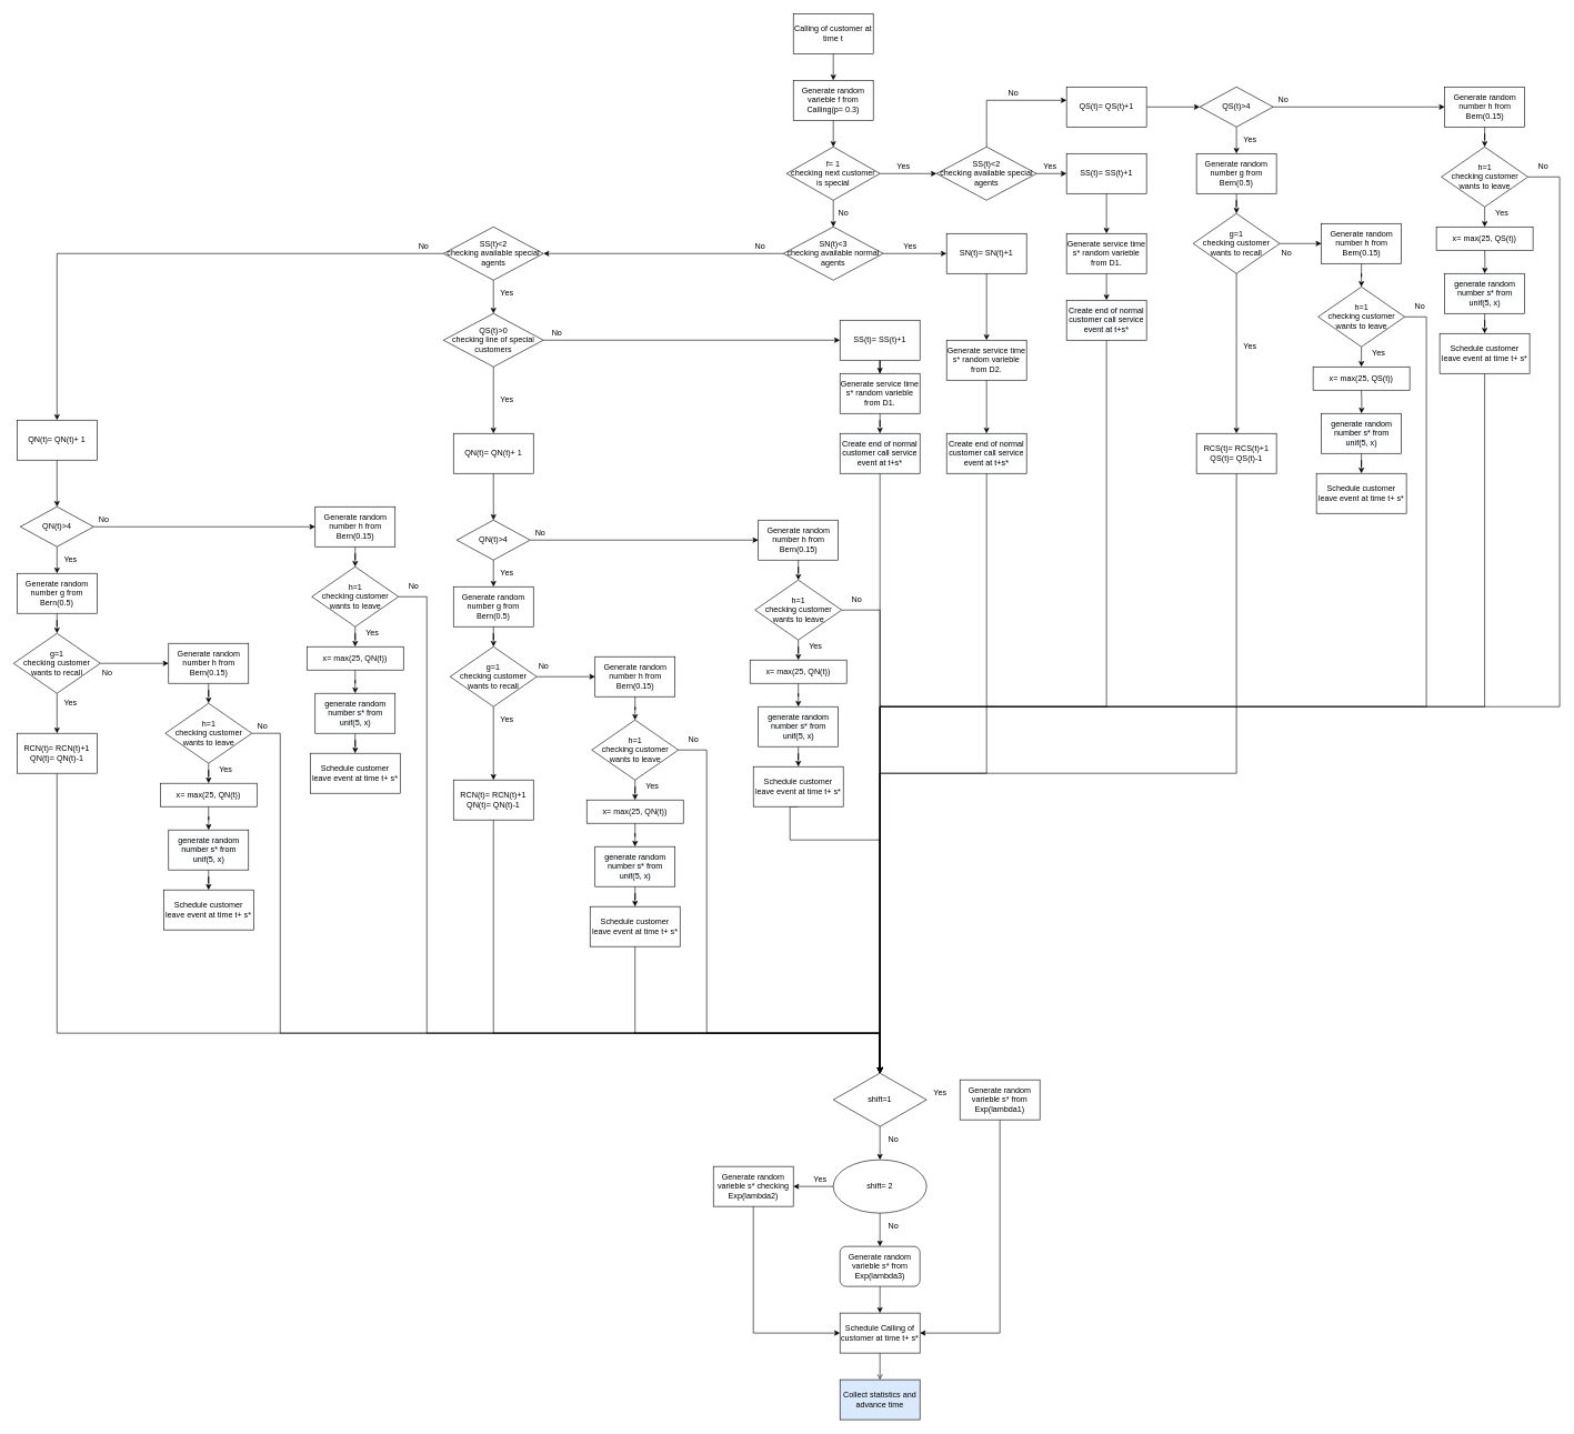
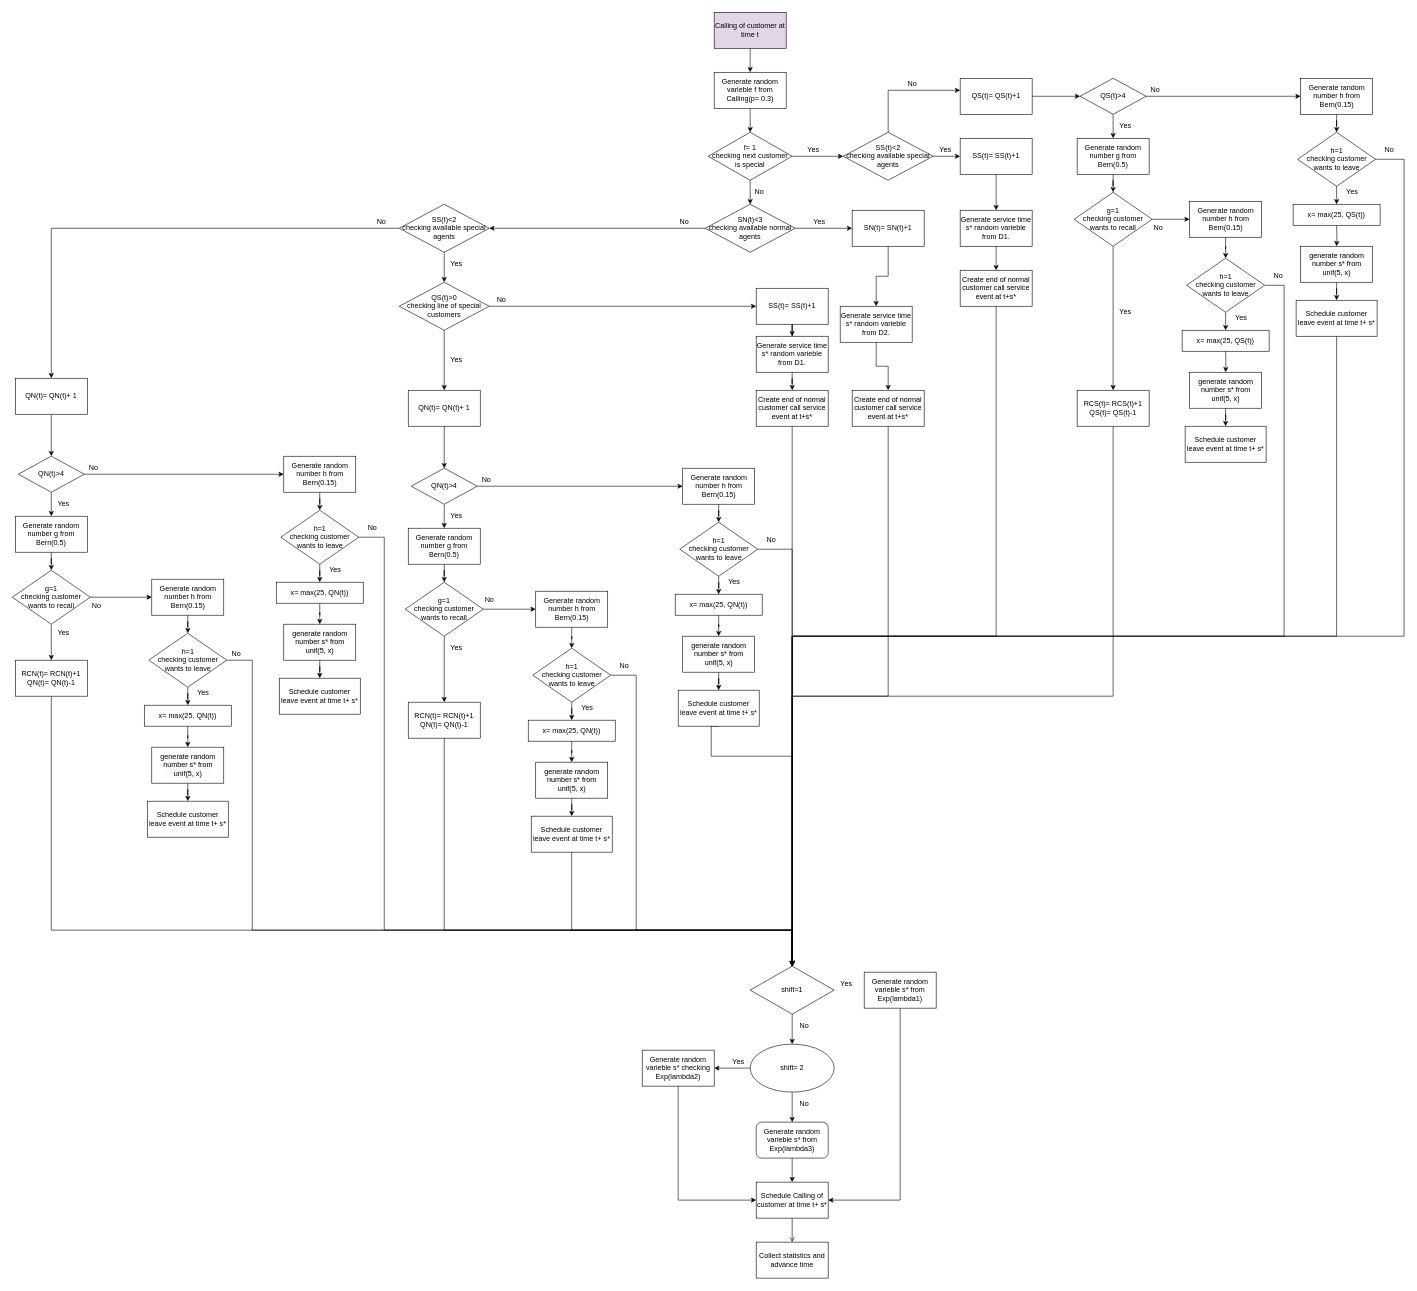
- <mxCell id="3" value="Calling of customer at time t" style="rounded=0;whiteSpace=wrap;html=1;" parent="1" vertex="1"><mxGeometry x="1190" y="20" width="120" height="60" as="geometry" /></mxCell>
+ <mxCell id="3" value="Calling of customer at time t" style="rounded=0;whiteSpace=wrap;html=1;fillColor=#e1d5e7;" parent="1" vertex="1"><mxGeometry x="1190" y="20" width="120" height="60" as="geometry" /></mxCell>
- <mxCell id="30" value="Generate service time s* random varieble from D2." style="whiteSpace=wrap;html=1;rounded=0;" parent="1" vertex="1"><mxGeometry x="1420" y="510" width="120" height="60" as="geometry" /></mxCell>
+ <mxCell id="30" value="Generate service time s* random varieble from D2." style="whiteSpace=wrap;html=1;rounded=0;" parent="1" vertex="1"><mxGeometry x="1400" y="510" width="120" height="60" as="geometry" /></mxCell>
- <mxCell id="75" value="Collect statistics and advance time" style="rounded=0;whiteSpace=wrap;html=1;fillColor=#dae8fc;" parent="1" vertex="1"><mxGeometry x="1260" y="2070" width="120" height="60" as="geometry" /></mxCell>
+ <mxCell id="75" value="Collect statistics and advance time" style="rounded=0;whiteSpace=wrap;html=1;" parent="1" vertex="1"><mxGeometry x="1260" y="2070" width="120" height="60" as="geometry" /></mxCell>
